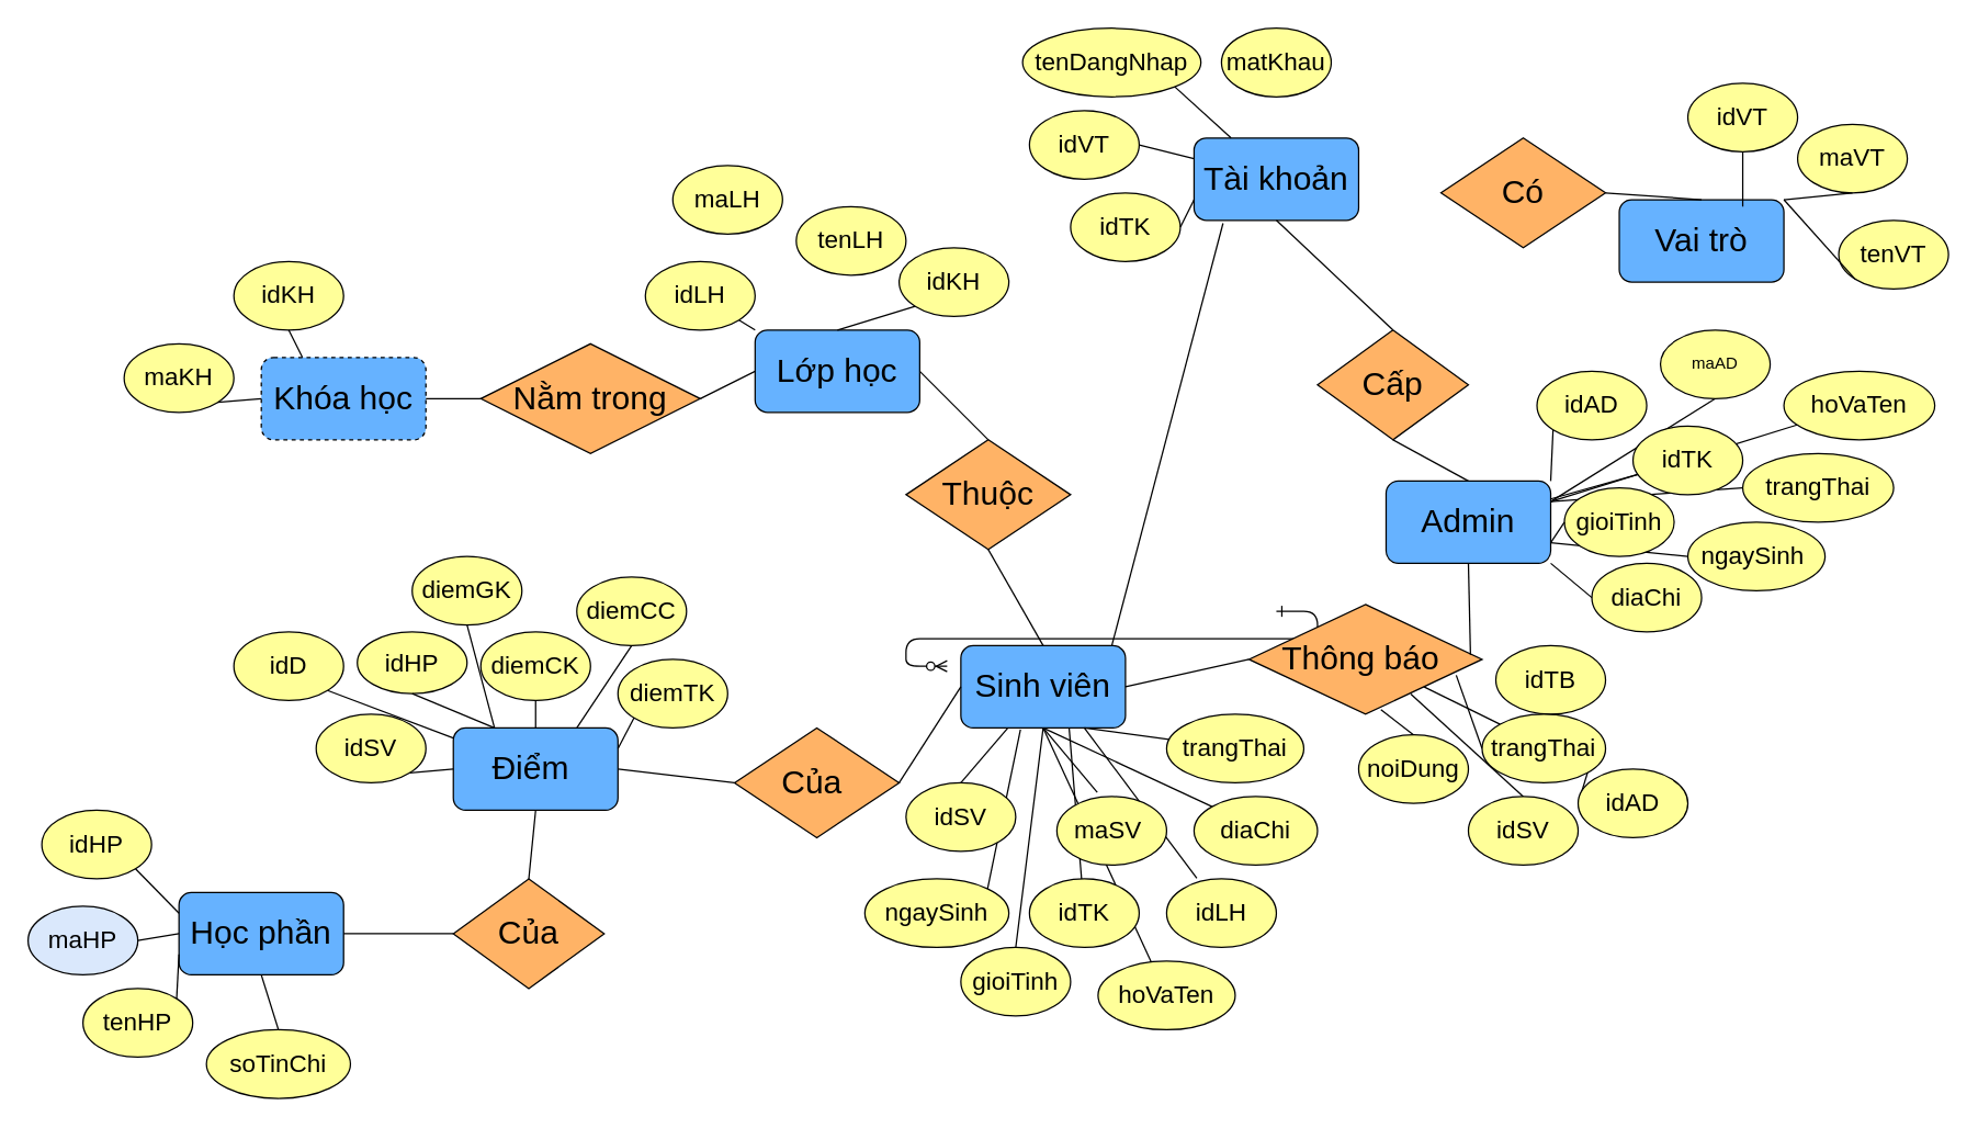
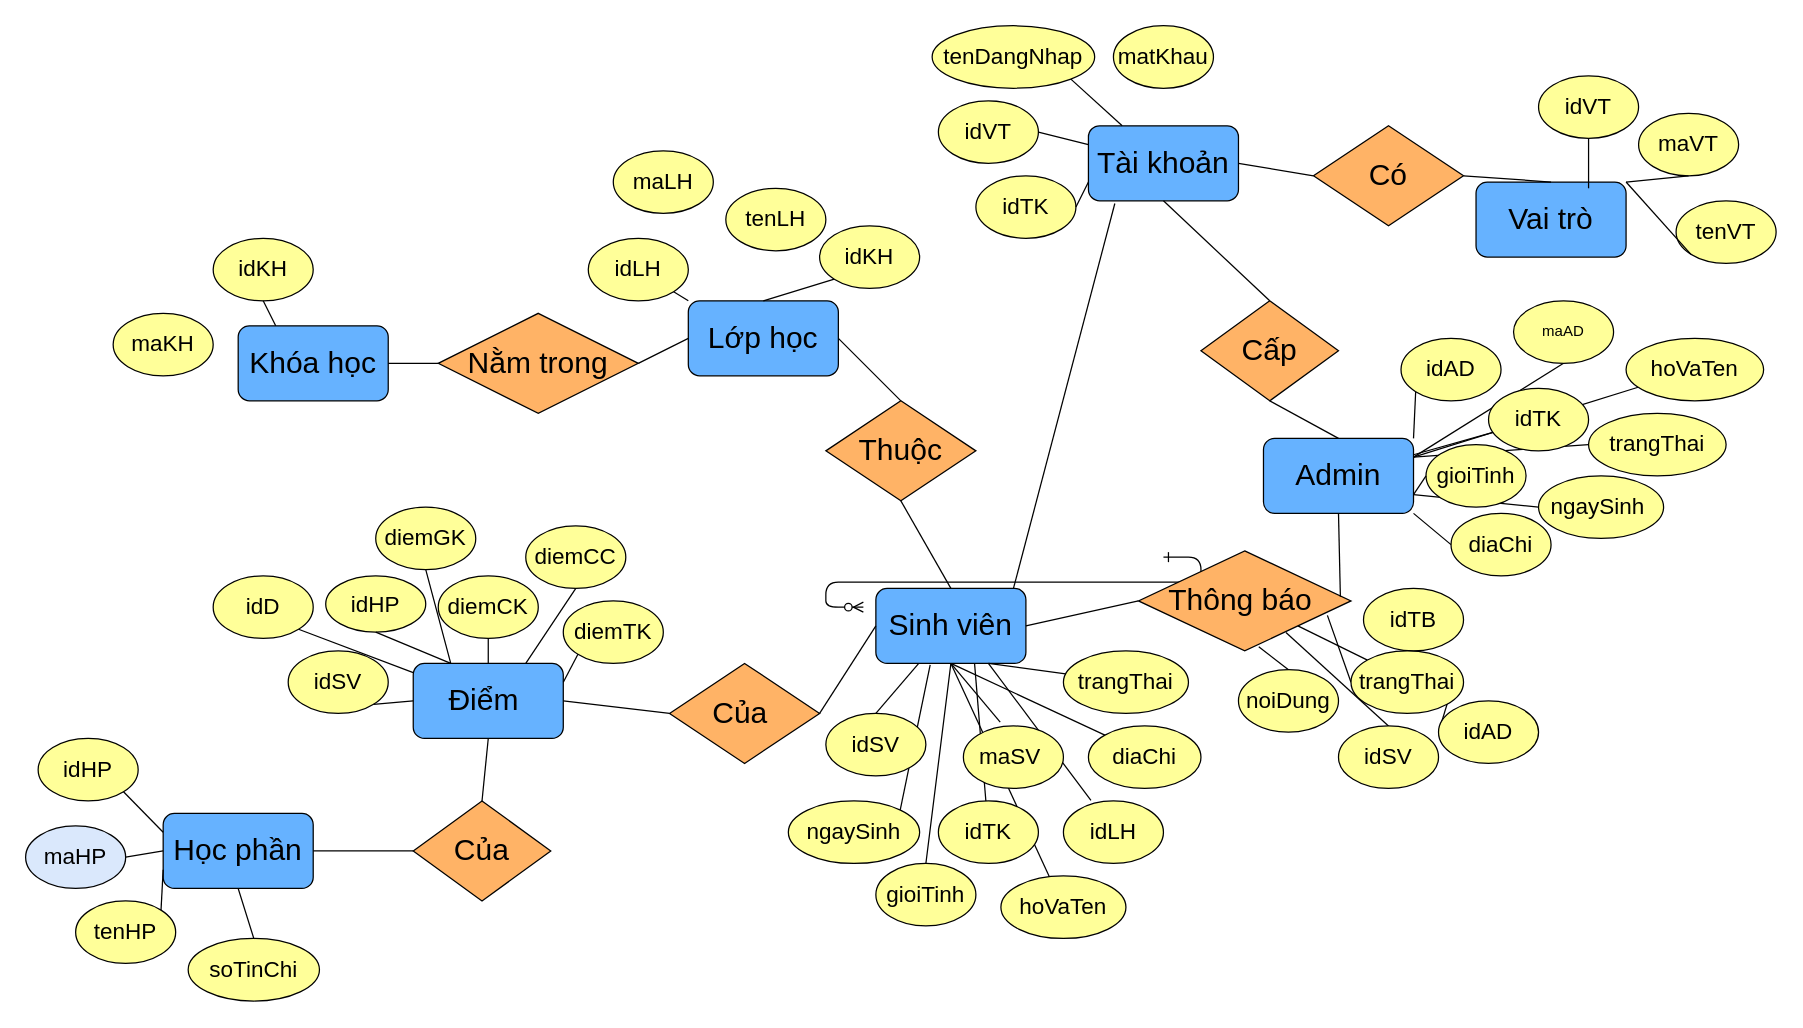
+ <mxCell id="44" value="" style="endArrow=none;html=1;rounded=0;entryX=1;entryY=0.5;entryDx=0;entryDy=0;exitX=0;exitY=0.5;exitDx=0;exitDy=0;" edge="1" parent="1" source="41" target="18"><mxGeometry width="50" height="50" relative="1" as="geometry"><mxPoint x="690" y="590" as="sourcePoint" /><mxPoint x="740" y="540" as="targetPoint" /></mxGeometry></mxCell>
- <mxCell id="22" value="&lt;font style=&quot;font-size: 24px;&quot;&gt;Khóa học&lt;/font&gt;" style="rounded=1;whiteSpace=wrap;html=1;fillColor=#66B2FF;dashed=1;" vertex="1" parent="1"><mxGeometry x="190" y="260" width="120" height="60" as="geometry" /></mxCell>
+ <mxCell id="22" value="&lt;font style=&quot;font-size: 24px;&quot;&gt;Khóa học&lt;/font&gt;" style="rounded=1;whiteSpace=wrap;html=1;fillColor=#66B2FF;" vertex="1" parent="1"><mxGeometry x="190" y="260" width="120" height="60" as="geometry" /></mxCell>
- <mxCell id="74" value="" style="endArrow=none;html=1;rounded=0;entryX=1;entryY=1;entryDx=0;entryDy=0;exitX=0;exitY=0.5;exitDx=0;exitDy=0;" edge="1" parent="1" source="22" target="47"><mxGeometry width="50" height="50" relative="1" as="geometry"><mxPoint x="690" y="450" as="sourcePoint" /><mxPoint x="740" y="400" as="targetPoint" /></mxGeometry></mxCell>
